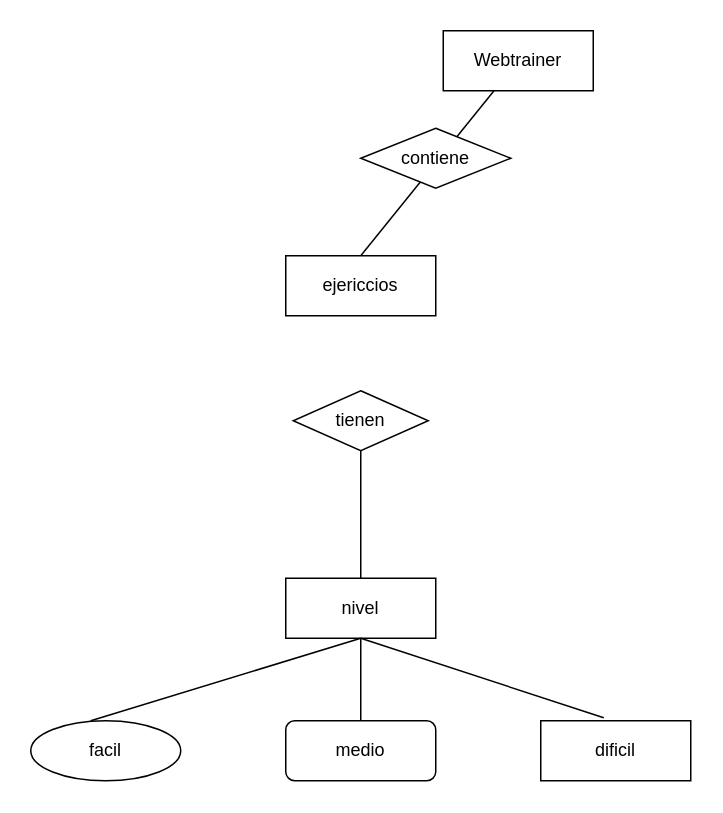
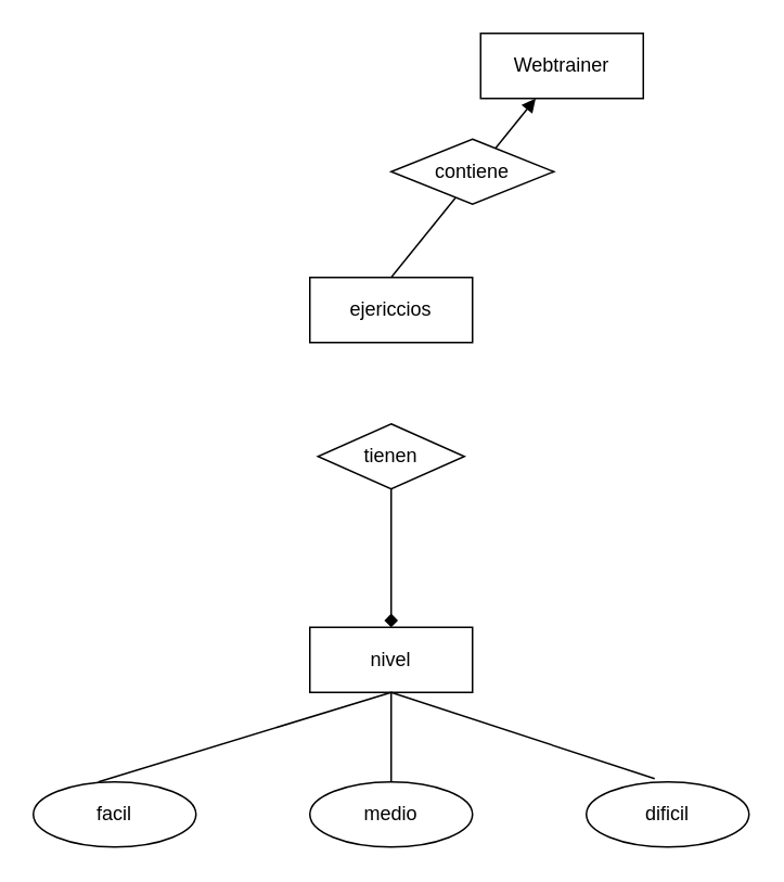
- <mxCell id="4" value="" style="endArrow=none;html=1;rounded=0;exitX=0.5;exitY=0;exitDx=0;exitDy=0;" edge="1" parent="1" source="3" target="2"><mxGeometry relative="1" as="geometry"><mxPoint x="300" y="150" as="sourcePoint" /><mxPoint x="460" y="150" as="targetPoint" /></mxGeometry></mxCell>
+ <mxCell id="4" value="" style="endArrow=block;html=1;rounded=0;exitX=0.5;exitY=0;exitDx=0;exitDy=0;" edge="1" parent="1" source="3" target="2"><mxGeometry relative="1" as="geometry"><mxPoint x="300" y="150" as="sourcePoint" /><mxPoint x="460" y="150" as="targetPoint" /></mxGeometry></mxCell>
- <mxCell id="7" value="" style="endArrow=none;html=1;rounded=0;exitX=0.5;exitY=1;exitDx=0;exitDy=0;entryX=0.5;entryY=0;entryDx=0;entryDy=0;" edge="1" parent="1" source="8" target="6"><mxGeometry relative="1" as="geometry"><mxPoint x="290" y="250" as="sourcePoint" /><mxPoint x="450" y="250" as="targetPoint" /></mxGeometry></mxCell>
+ <mxCell id="7" value="" style="endArrow=diamond;html=1;rounded=0;exitX=0.5;exitY=1;exitDx=0;exitDy=0;entryX=0.5;entryY=0;entryDx=0;entryDy=0;" edge="1" parent="1" source="8" target="6"><mxGeometry relative="1" as="geometry"><mxPoint x="290" y="250" as="sourcePoint" /><mxPoint x="450" y="250" as="targetPoint" /></mxGeometry></mxCell>
- <mxCell id="10" value="medio" style="whiteSpace=wrap;html=1;align=center;rounded=1;" vertex="1" parent="1"><mxGeometry x="190" y="480" width="100" height="40" as="geometry" /></mxCell>
+ <mxCell id="10" value="medio" style="ellipse;whiteSpace=wrap;html=1;align=center;" vertex="1" parent="1"><mxGeometry x="190" y="480" width="100" height="40" as="geometry" /></mxCell>
- <mxCell id="11" value="dificil" style="whiteSpace=wrap;html=1;align=center;rounded=0;" vertex="1" parent="1"><mxGeometry x="360" y="480" width="100" height="40" as="geometry" /></mxCell>
+ <mxCell id="11" value="dificil" style="ellipse;whiteSpace=wrap;html=1;align=center;" vertex="1" parent="1"><mxGeometry x="360" y="480" width="100" height="40" as="geometry" /></mxCell>
